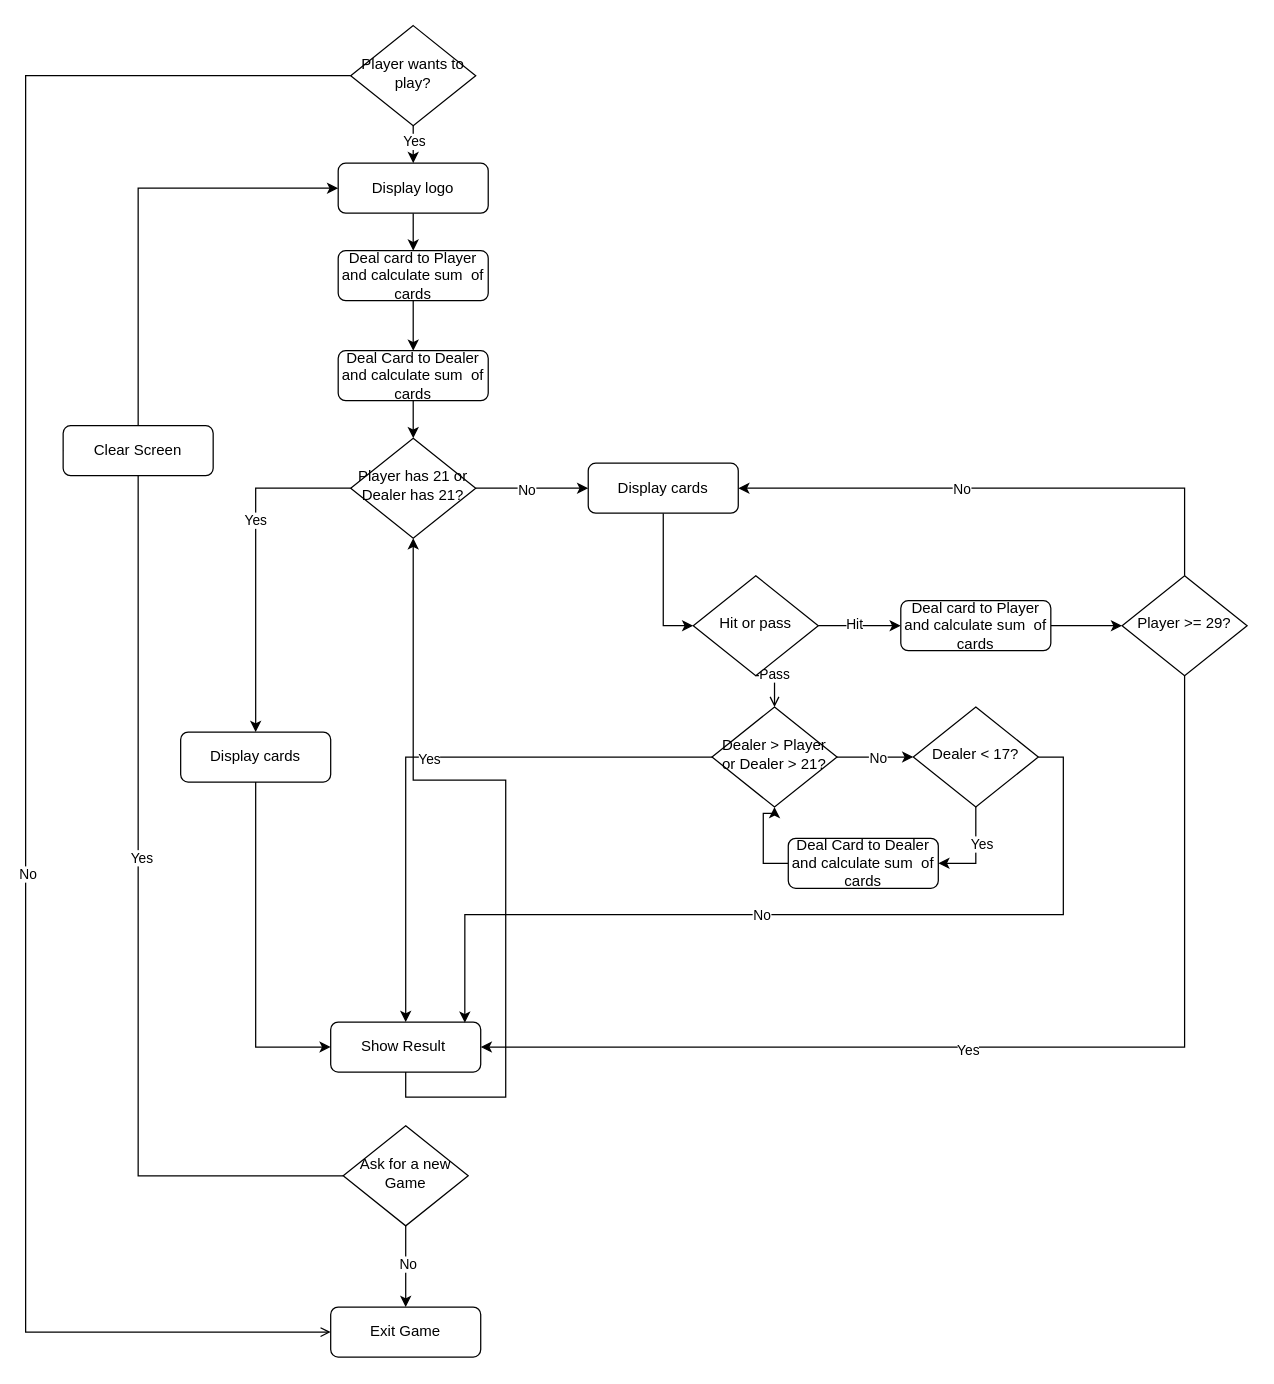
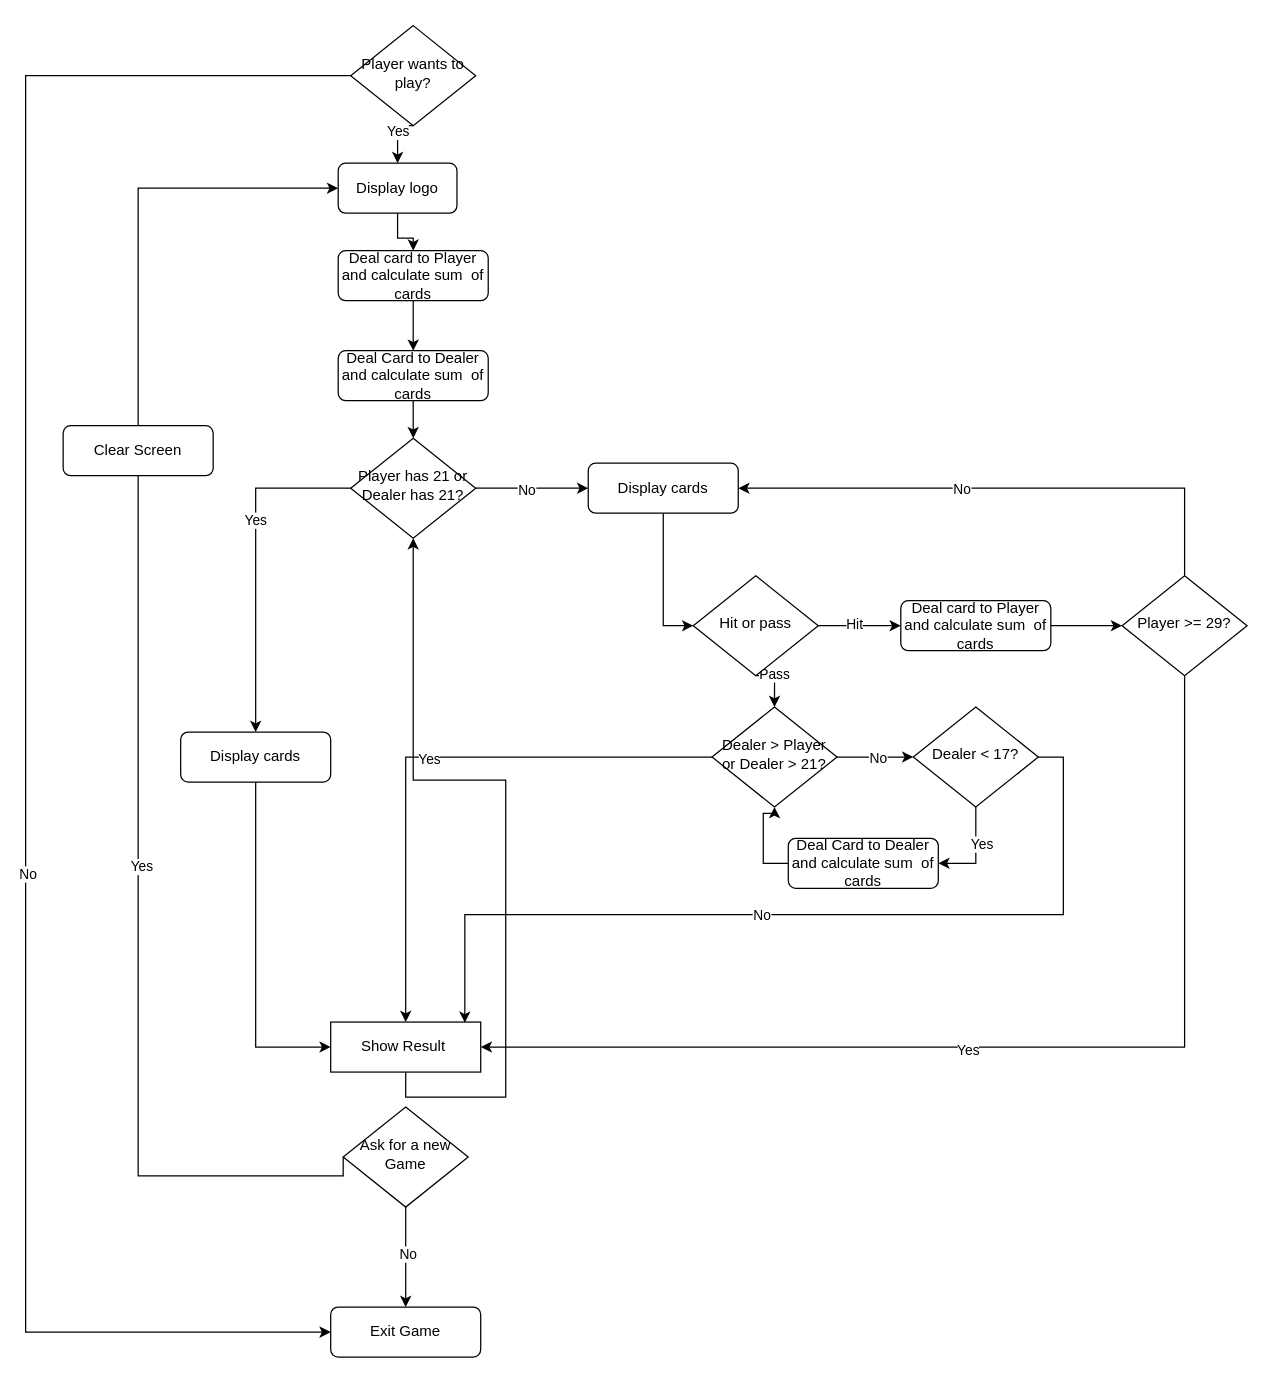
- <mxCell id="3" value="Display logo" style="rounded=1;whiteSpace=wrap;html=1;fontSize=12;glass=0;strokeWidth=1;shadow=0;" parent="1" vertex="1"><mxGeometry x="270" y="130" width="120" height="40" as="geometry" /></mxCell>
+ <mxCell id="3" value="Display logo" style="rounded=1;whiteSpace=wrap;html=1;fontSize=12;glass=0;strokeWidth=1;shadow=0;" parent="1" vertex="1"><mxGeometry x="270" y="130" width="95" height="40" as="geometry" /></mxCell>
- <mxCell id="30" style="edgeStyle=orthogonalEdgeStyle;rounded=0;orthogonalLoop=1;jettySize=auto;html=1;exitX=0.5;exitY=1;exitDx=0;exitDy=0;entryX=0.5;entryY=0;entryDx=0;entryDy=0;endArrow=open;" parent="1" source="34" target="39" edge="1"><mxGeometry relative="1" as="geometry" /></mxCell>
+ <mxCell id="30" style="edgeStyle=orthogonalEdgeStyle;rounded=0;orthogonalLoop=1;jettySize=auto;html=1;exitX=0.5;exitY=1;exitDx=0;exitDy=0;entryX=0.5;entryY=0;entryDx=0;entryDy=0;" parent="1" source="34" target="39" edge="1"><mxGeometry relative="1" as="geometry" /></mxCell>
- <mxCell id="12" value="Show Result&amp;nbsp;" style="rounded=1;whiteSpace=wrap;html=1;fontSize=12;glass=0;strokeWidth=1;shadow=0;" parent="1" vertex="1"><mxGeometry x="264" y="817" width="120" height="40" as="geometry" /></mxCell>
+ <mxCell id="12" value="Show Result&amp;nbsp;" style="whiteSpace=wrap;html=1;fontSize=12;glass=0;strokeWidth=1;shadow=0;rounded=0;" parent="1" vertex="1"><mxGeometry x="264" y="817" width="120" height="40" as="geometry" /></mxCell>
- <mxCell id="21" value="Ask for a new Game" style="rhombus;whiteSpace=wrap;html=1;shadow=0;fontFamily=Helvetica;fontSize=12;align=center;strokeWidth=1;spacing=6;spacingTop=-4;" parent="1" vertex="1"><mxGeometry x="274" y="900" width="100" height="80" as="geometry" /></mxCell>
+ <mxCell id="21" value="Ask for a new Game" style="rhombus;whiteSpace=wrap;html=1;shadow=0;fontFamily=Helvetica;fontSize=12;align=center;strokeWidth=1;spacing=6;spacingTop=-4;" parent="1" vertex="1"><mxGeometry x="274" y="885" width="100" height="80" as="geometry" /></mxCell>
- <mxCell id="24" style="edgeStyle=orthogonalEdgeStyle;rounded=0;orthogonalLoop=1;jettySize=auto;html=1;exitX=0;exitY=0.5;exitDx=0;exitDy=0;entryX=0;entryY=0.5;entryDx=0;entryDy=0;endArrow=open;" parent="1" source="26" target="17" edge="1"><mxGeometry relative="1" as="geometry"><Array as="points"><mxPoint x="20" y="60" /><mxPoint x="20" y="1065" /></Array></mxGeometry></mxCell>
+ <mxCell id="24" style="edgeStyle=orthogonalEdgeStyle;rounded=0;orthogonalLoop=1;jettySize=auto;html=1;exitX=0;exitY=0.5;exitDx=0;exitDy=0;entryX=0;entryY=0.5;entryDx=0;entryDy=0;" parent="1" source="26" target="17" edge="1"><mxGeometry relative="1" as="geometry"><Array as="points"><mxPoint x="20" y="60" /><mxPoint x="20" y="1065" /></Array></mxGeometry></mxCell>
